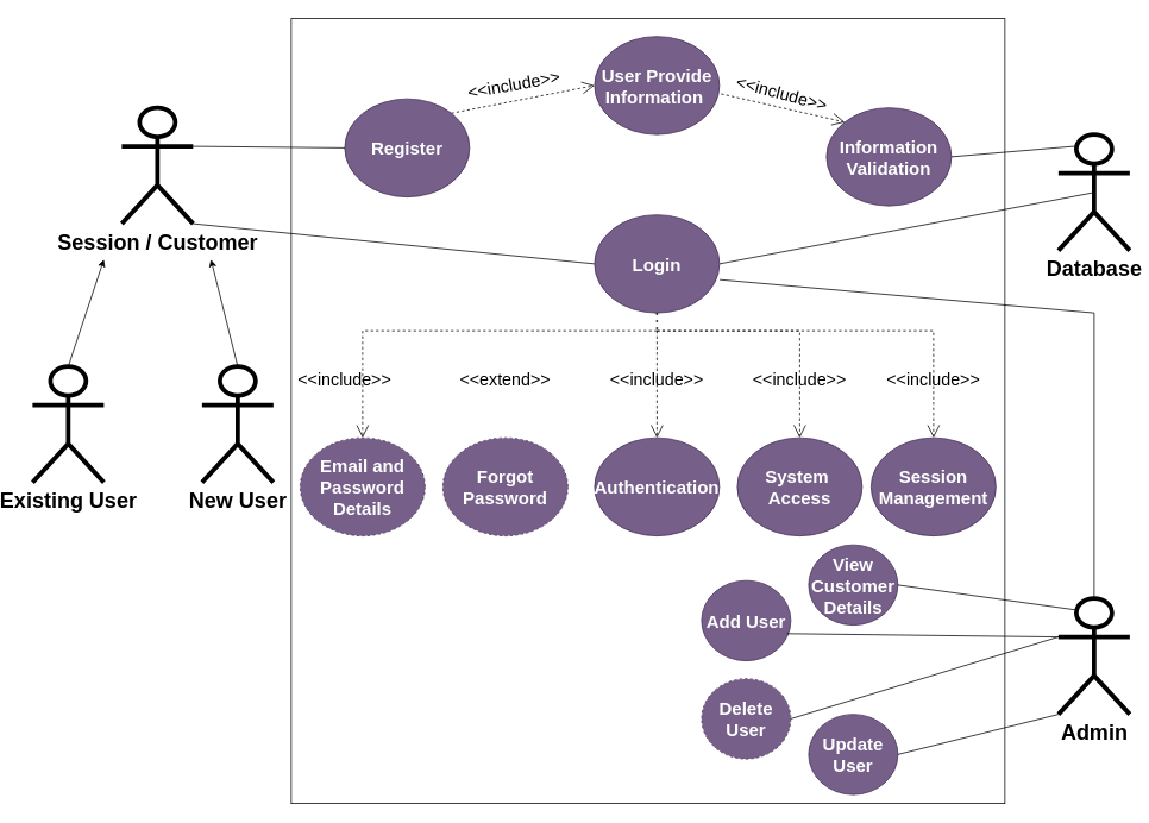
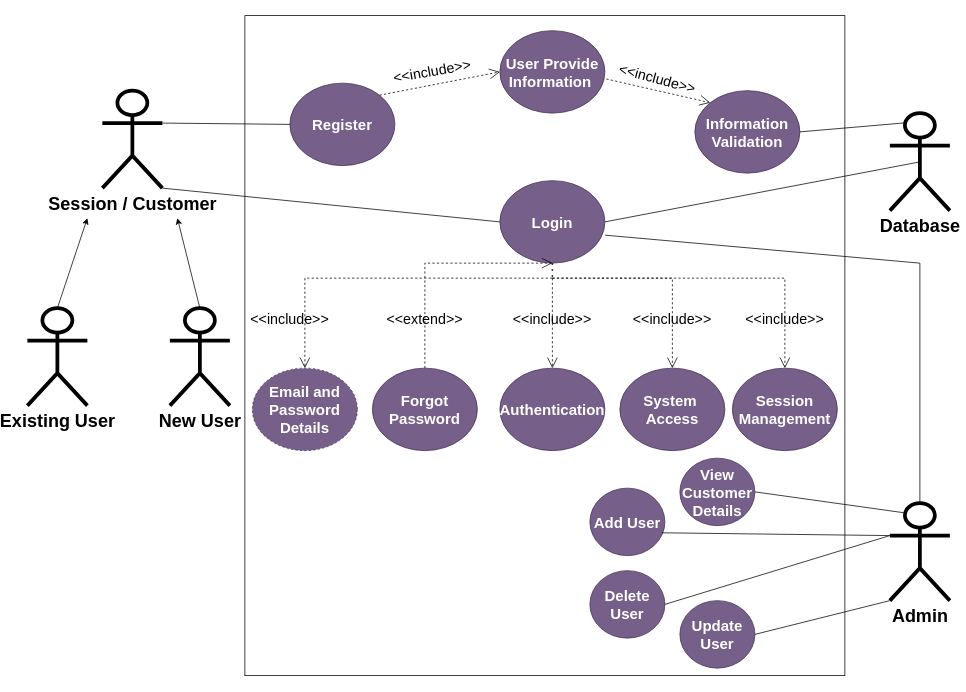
+ <mxCell id="32" value="" style="endArrow=open;endSize=12;dashed=1;html=1;rounded=0;exitX=0.5;exitY=0;exitDx=0;exitDy=0;entryX=0.5;entryY=1;entryDx=0;entryDy=0;" parent="1" source="23" target="20" edge="1"><mxGeometry x="0.064" y="111" width="160" relative="1" as="geometry"><mxPoint x="610" y="280" as="sourcePoint" /><mxPoint x="770" y="280" as="targetPoint" /><Array as="points"><mxPoint x="550" y="350" /></Array><mxPoint as="offset" /></mxGeometry></mxCell>
- <mxCell id="23" value="Forgot Password" style="ellipse;whiteSpace=wrap;html=1;fontSize=20;fontStyle=1;fillColor=#76608a;fontColor=#ffffff;strokeColor=#432D57;dashed=1;" parent="1" vertex="1"><mxGeometry x="480" y="490" width="140" height="110" as="geometry" /></mxCell>
+ <mxCell id="23" value="Forgot Password" style="ellipse;whiteSpace=wrap;html=1;fontSize=20;fontStyle=1;fillColor=#76608a;fontColor=#ffffff;strokeColor=#432D57;" parent="1" vertex="1"><mxGeometry x="480" y="490" width="140" height="110" as="geometry" /></mxCell>
- <mxCell id="41" value="&lt;font style=&quot;font-size: 20px;&quot;&gt;Delete &lt;br style=&quot;font-size: 20px;&quot;&gt;User&lt;/font&gt;" style="ellipse;whiteSpace=wrap;html=1;fontSize=20;fontStyle=1;fillColor=#76608a;fontColor=#ffffff;strokeColor=#432D57;dashed=1;" parent="1" vertex="1"><mxGeometry x="770" y="760" width="100" height="90" as="geometry" /></mxCell>
+ <mxCell id="41" value="&lt;font style=&quot;font-size: 20px;&quot;&gt;Delete &lt;br style=&quot;font-size: 20px;&quot;&gt;User&lt;/font&gt;" style="ellipse;whiteSpace=wrap;html=1;fontSize=20;fontStyle=1;fillColor=#76608a;fontColor=#ffffff;strokeColor=#432D57;" parent="1" vertex="1"><mxGeometry x="770" y="760" width="100" height="90" as="geometry" /></mxCell>
